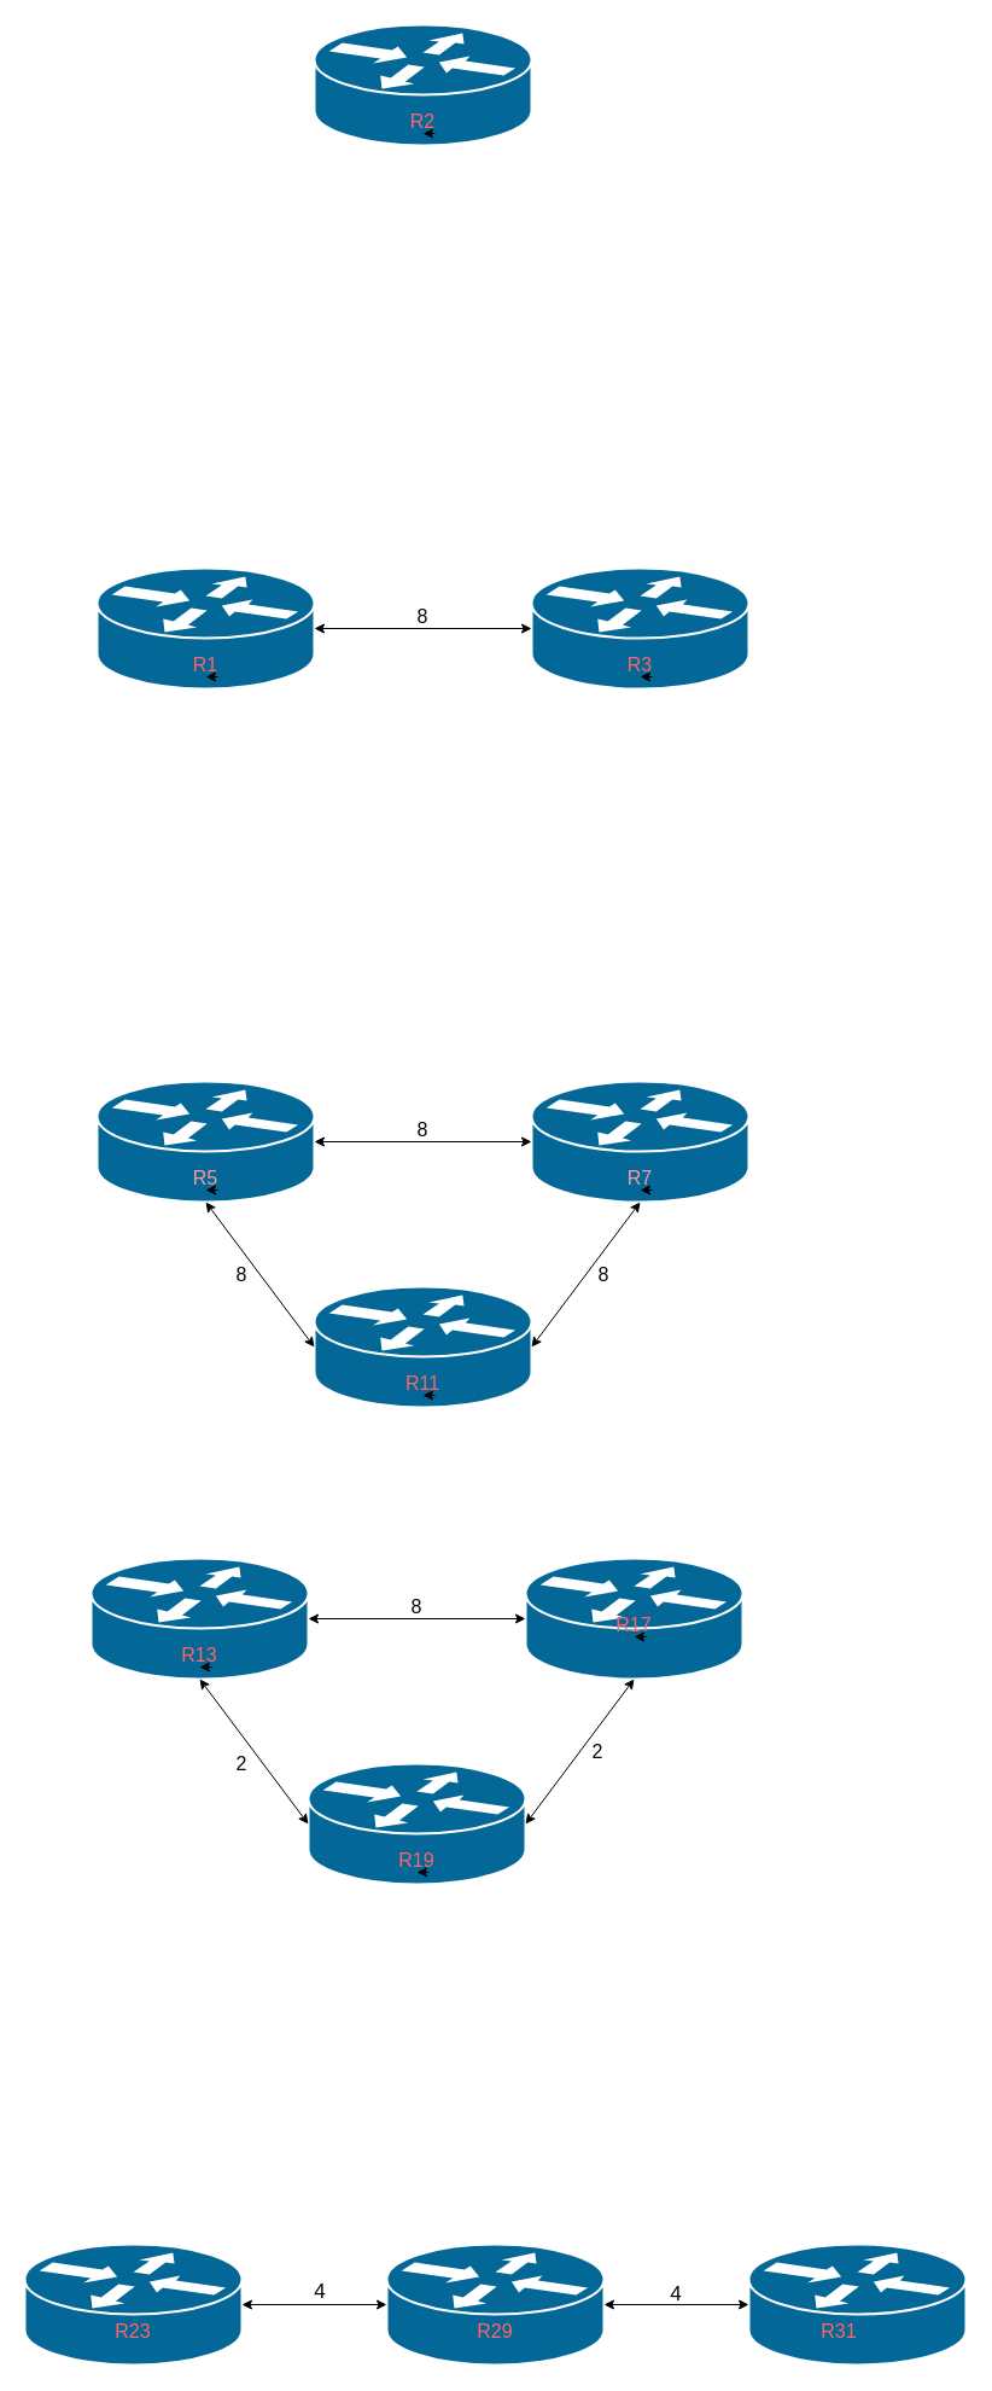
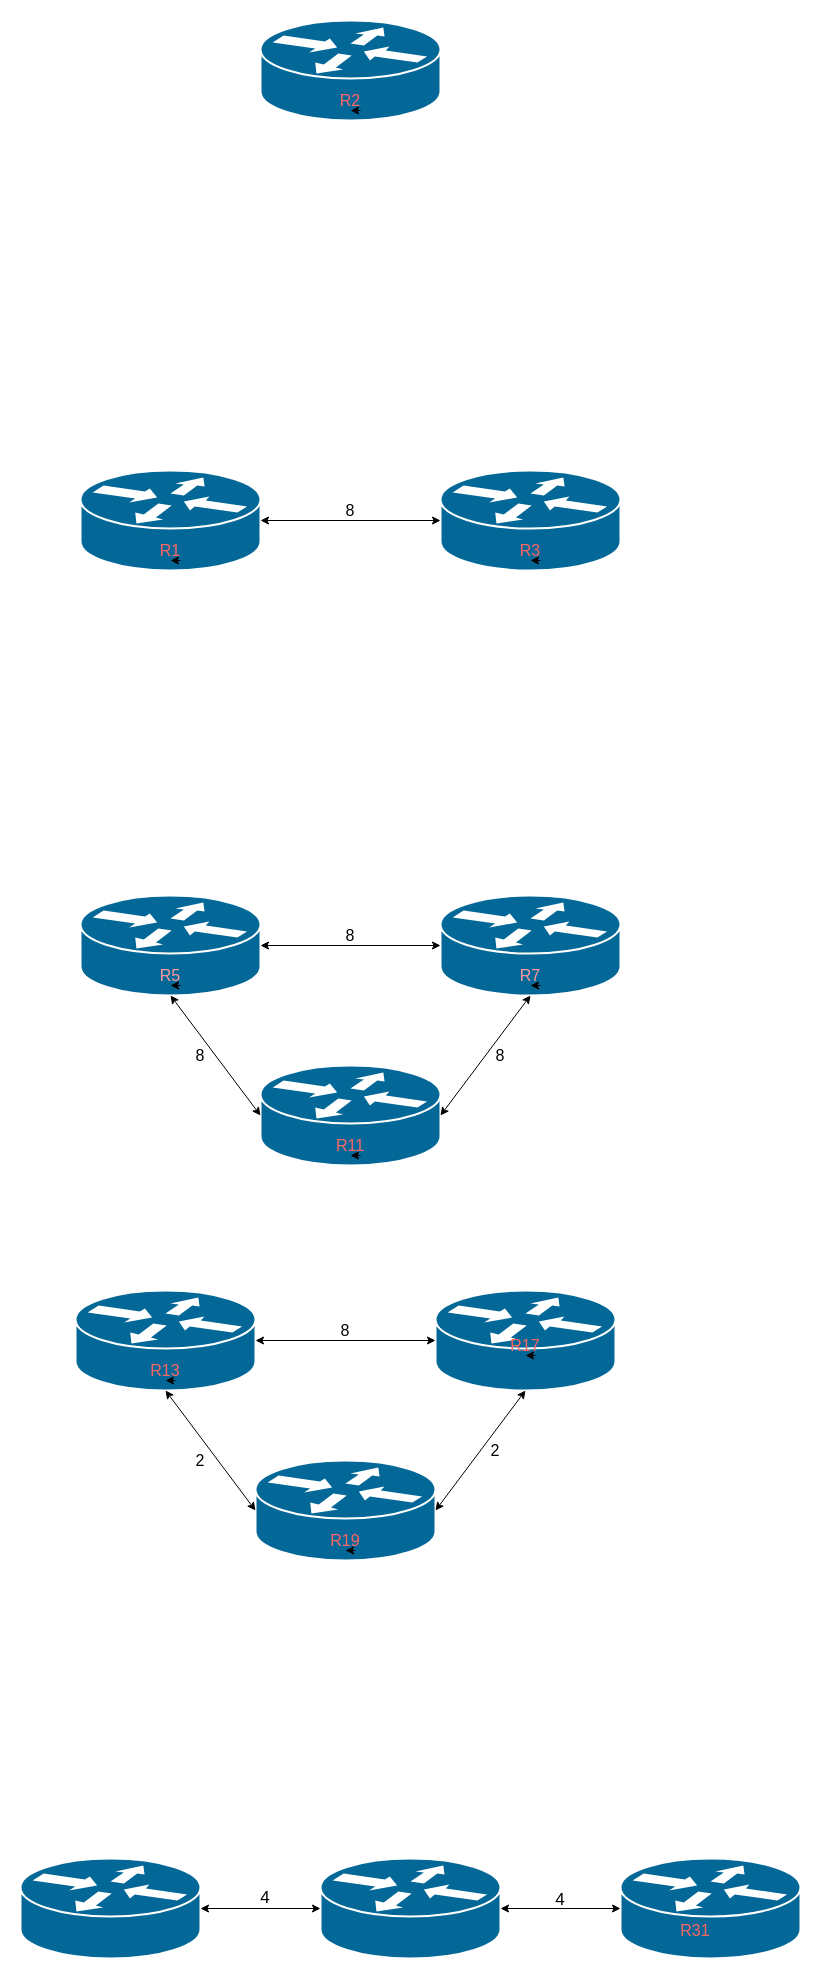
- <mxCell id="54" value="&lt;font style=&quot;font-size: 16px&quot; color=&quot;#FF6666&quot;&gt;R23&lt;/font&gt;" style="text;html=1;strokeColor=none;fillColor=none;align=center;verticalAlign=middle;whiteSpace=wrap;rounded=0;" vertex="1" parent="46"><mxGeometry x="70" y="62" width="40" height="20" as="geometry" /></mxCell>
- <mxCell id="52" value="&lt;font style=&quot;font-size: 16px&quot; color=&quot;#FF6666&quot;&gt;R29&lt;/font&gt;" style="text;html=1;strokeColor=none;fillColor=none;align=center;verticalAlign=middle;whiteSpace=wrap;rounded=0;" vertex="1" parent="46"><mxGeometry x="370" y="62" width="40" height="20" as="geometry" /></mxCell>
